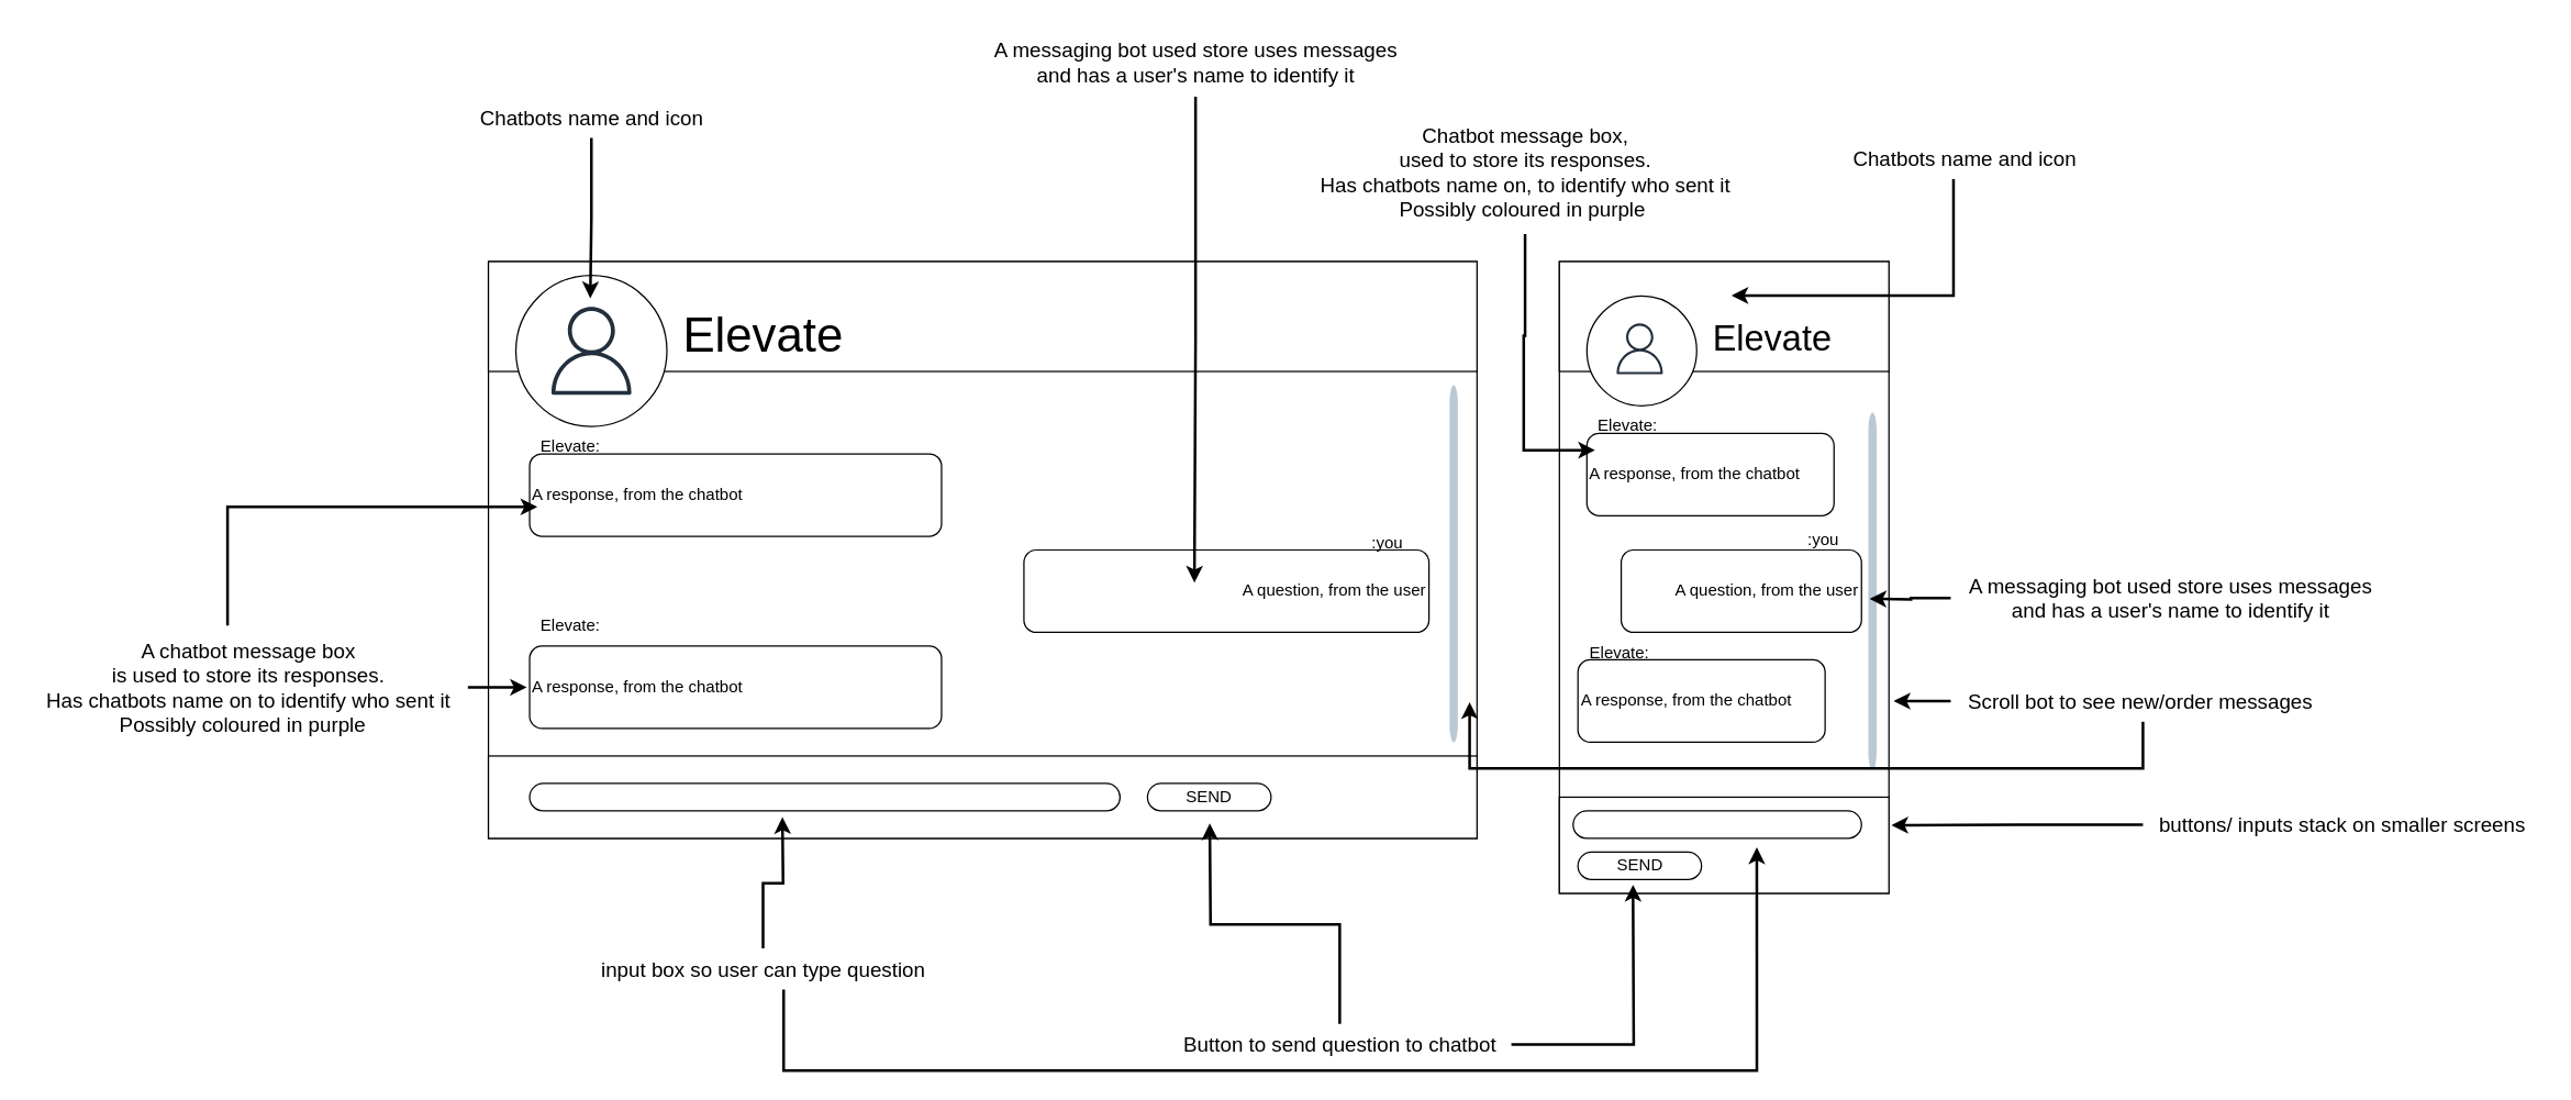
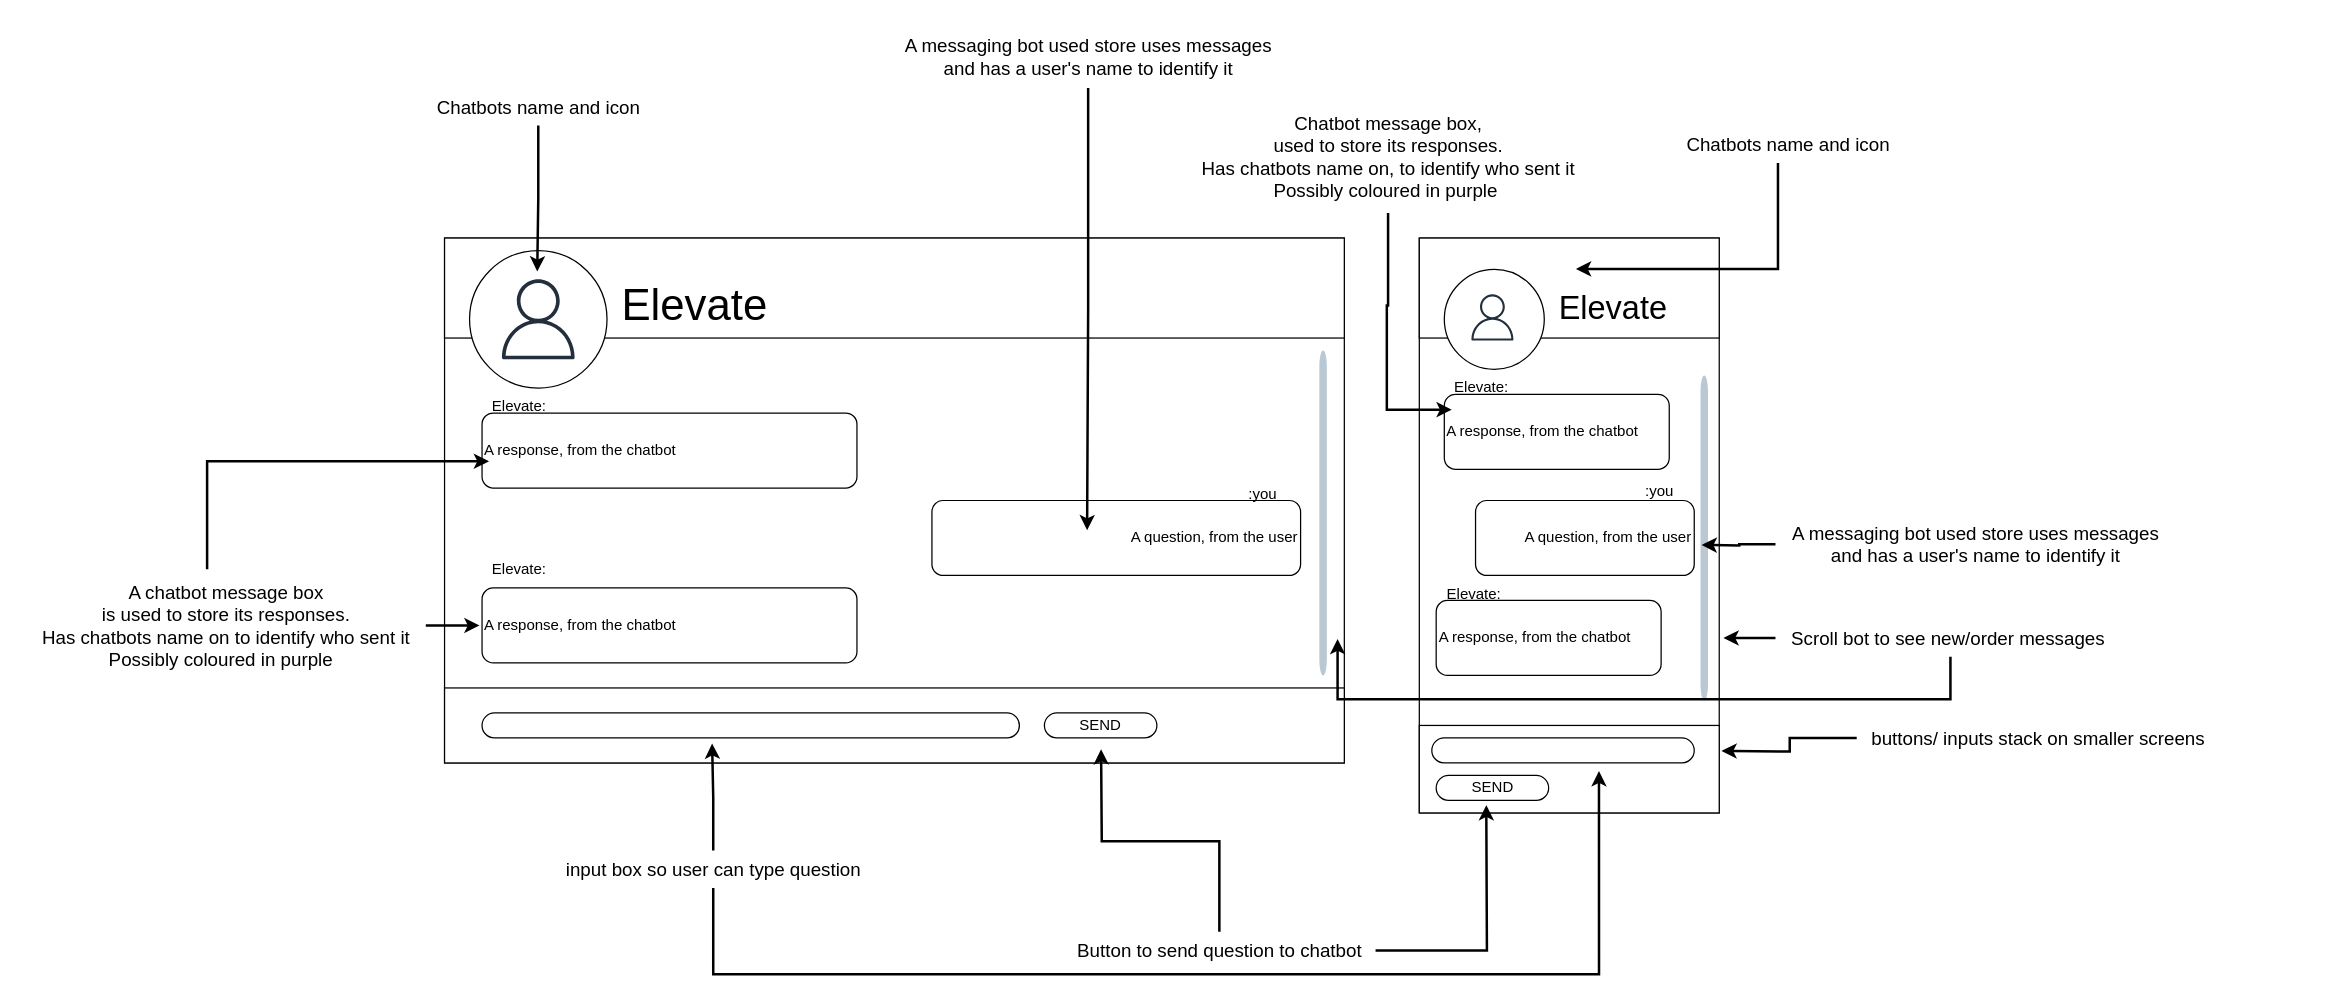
- <mxCell id="48" value="&lt;span style=&quot;font-size: 15px;&quot;&gt;buttons/ inputs stack on smaller screens&lt;/span&gt;" style="text;html=1;align=center;verticalAlign=middle;resizable=0;points=[];autosize=1;strokeColor=none;fillColor=none;" parent="1" vertex="1"><mxGeometry x="1560" y="585" width="290" height="30" as="geometry" /></mxCell>
+ <mxCell id="48" value="&lt;span style=&quot;font-size: 15px;&quot;&gt;buttons/ inputs stack on smaller screens&lt;/span&gt;" style="text;html=1;align=center;verticalAlign=middle;resizable=0;points=[];autosize=1;strokeColor=none;fillColor=none;" parent="1" vertex="1"><mxGeometry x="1485" y="575" width="290" height="30" as="geometry" /></mxCell>
- <mxCell id="37" value="&lt;span style=&quot;font-size: 15px;&quot;&gt;input box so user can type question&lt;/span&gt;" style="text;html=1;align=center;verticalAlign=middle;resizable=0;points=[];autosize=1;strokeColor=none;fillColor=none;" parent="1" vertex="1"><mxGeometry x="425" y="690" width="260" height="30" as="geometry" /></mxCell>
+ <mxCell id="37" value="&lt;span style=&quot;font-size: 15px;&quot;&gt;input box so user can type question&lt;/span&gt;" style="text;html=1;align=center;verticalAlign=middle;resizable=0;points=[];autosize=1;strokeColor=none;fillColor=none;" parent="1" vertex="1"><mxGeometry x="440" y="680" width="260" height="30" as="geometry" /></mxCell>
